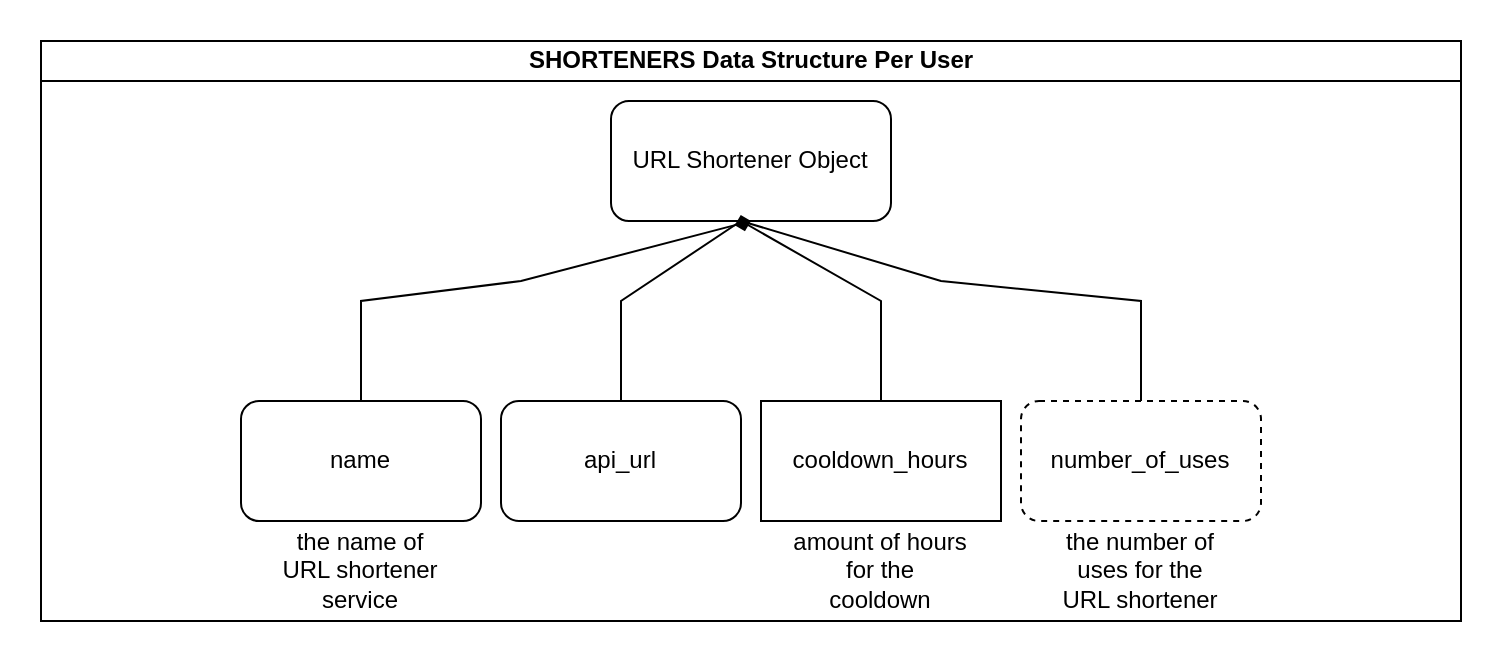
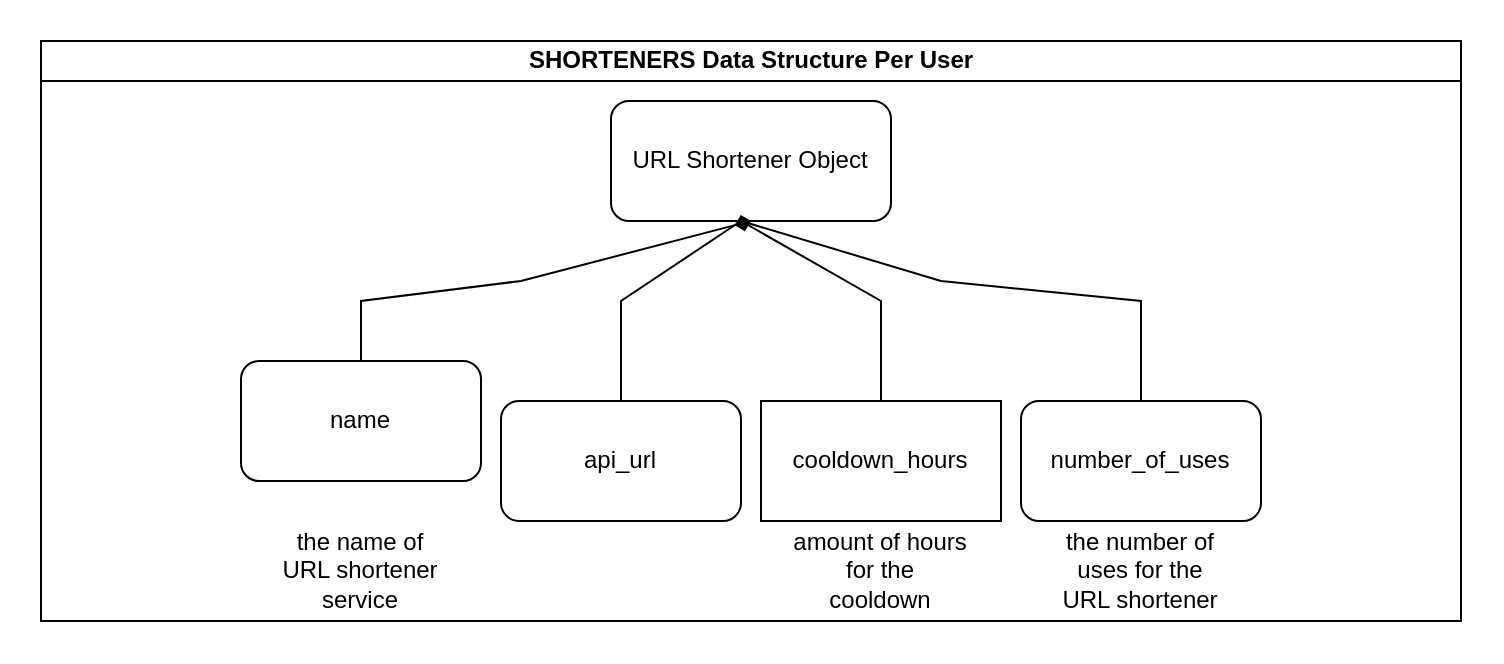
- <mxCell id="7" value="name" style="rounded=1;whiteSpace=wrap;html=1;" vertex="1" parent="2"><mxGeometry x="100" y="180" width="120" height="60" as="geometry" /></mxCell>
+ <mxCell id="7" value="name" style="rounded=1;whiteSpace=wrap;html=1;" vertex="1" parent="2"><mxGeometry x="100" y="160" width="120" height="60" as="geometry" /></mxCell>
- <mxCell id="4" value="number_of_uses" style="rounded=1;whiteSpace=wrap;html=1;dashed=1;" vertex="1" parent="2"><mxGeometry x="490" y="180" width="120" height="60" as="geometry" /></mxCell>
+ <mxCell id="4" value="number_of_uses" style="rounded=1;whiteSpace=wrap;html=1;" vertex="1" parent="2"><mxGeometry x="490" y="180" width="120" height="60" as="geometry" /></mxCell>
